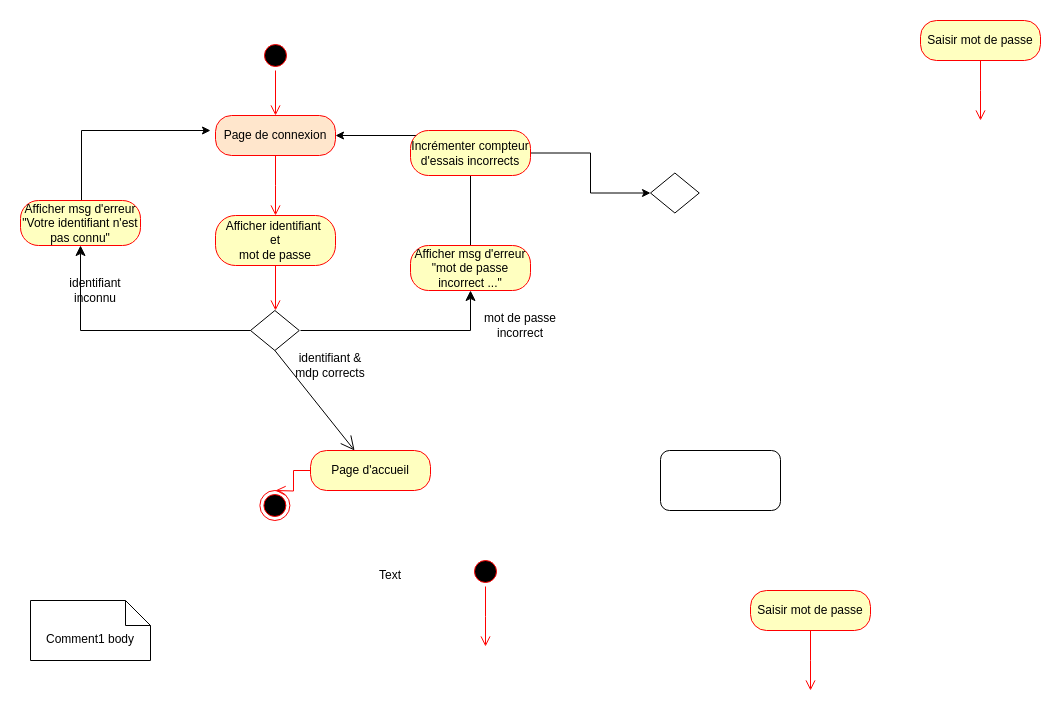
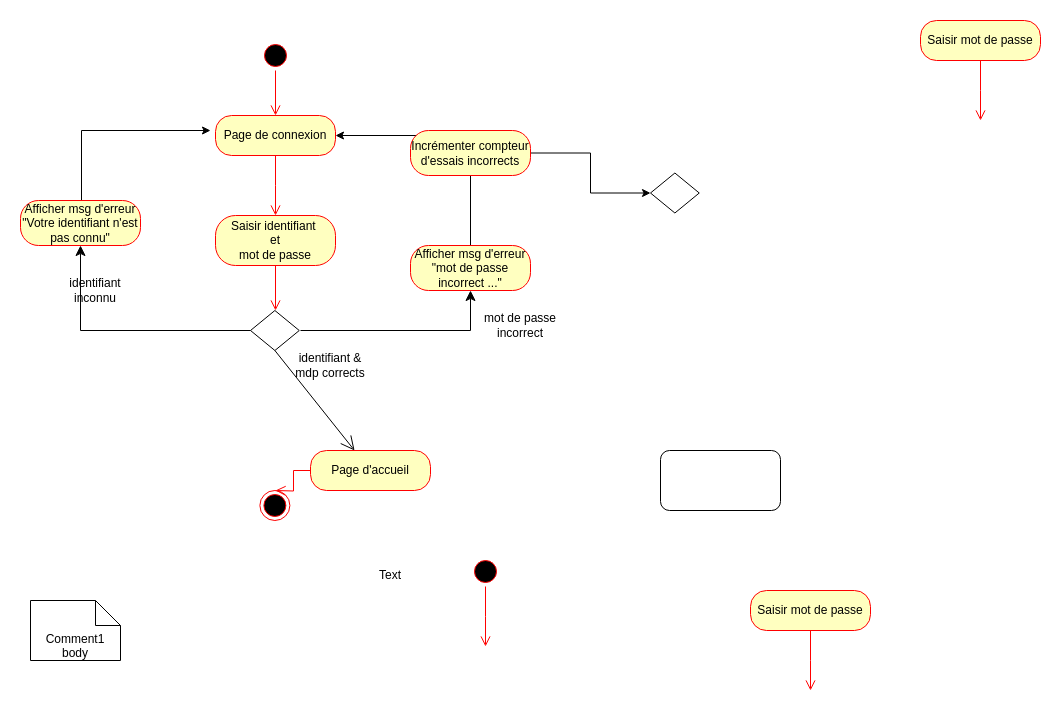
- <mxCell id="17" value="Page de connexion" style="rounded=1;whiteSpace=wrap;html=1;arcSize=40;fontColor=#000000;fillColor=#ffe6cc;strokeColor=#ff0000;" vertex="1" parent="1"><mxGeometry x="215" y="115" width="120" height="40" as="geometry" /></mxCell>
+ <mxCell id="17" value="Page de connexion" style="rounded=1;whiteSpace=wrap;html=1;arcSize=40;fontColor=#000000;fillColor=#ffffc0;strokeColor=#ff0000;" vertex="1" parent="1"><mxGeometry x="215" y="115" width="120" height="40" as="geometry" /></mxCell>
- <mxCell id="14" value="Afficher identifiant&amp;nbsp;&lt;div&gt;et&lt;/div&gt;&lt;div&gt;mot de passe&lt;/div&gt;" style="rounded=1;whiteSpace=wrap;html=1;arcSize=40;fontColor=#000000;fillColor=#ffffc0;strokeColor=#ff0000;" vertex="1" parent="1"><mxGeometry x="215" y="215" width="120" height="50" as="geometry" /></mxCell>
+ <mxCell id="14" value="Saisir identifiant&amp;nbsp;&lt;div&gt;et&lt;/div&gt;&lt;div&gt;mot de passe&lt;/div&gt;" style="rounded=1;whiteSpace=wrap;html=1;arcSize=40;fontColor=#000000;fillColor=#ffffc0;strokeColor=#ff0000;" vertex="1" parent="1"><mxGeometry x="215" y="215" width="120" height="50" as="geometry" /></mxCell>
- <mxCell id="8" value="Comment1 body" style="shape=note2;boundedLbl=1;whiteSpace=wrap;html=1;size=25;verticalAlign=top;align=center;" vertex="1" parent="1"><mxGeometry x="30" y="600" width="120" height="60" as="geometry" /></mxCell>
+ <mxCell id="8" value="Comment1 body" style="shape=note2;boundedLbl=1;whiteSpace=wrap;html=1;size=25;verticalAlign=top;align=center;" vertex="1" parent="1"><mxGeometry x="30" y="600" width="90" height="60" as="geometry" /></mxCell>
